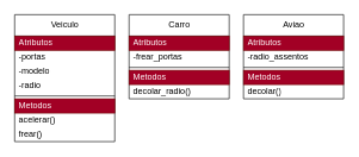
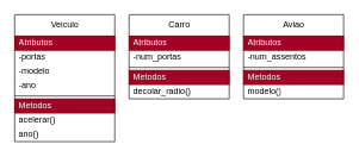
- <mxCell id="13" value="-frear_portas" style="text;html=1;align=left;verticalAlign=middle;spacingLeft=4;spacingRight=4;overflow=hidden;rotatable=0;points=[[0,0.5],[1,0.5]];portConstraint=eastwest;" vertex="1" parent="11"><mxGeometry y="50" width="140" height="20" as="geometry" /></mxCell>
+ <mxCell id="13" value="-num_portas" style="text;html=1;align=left;verticalAlign=middle;spacingLeft=4;spacingRight=4;overflow=hidden;rotatable=0;points=[[0,0.5],[1,0.5]];portConstraint=eastwest;" vertex="1" parent="11"><mxGeometry y="50" width="140" height="20" as="geometry" /></mxCell>
- <mxCell id="19" value="-radio_assentos" style="text;html=1;align=left;verticalAlign=middle;spacingLeft=4;spacingRight=4;overflow=hidden;rotatable=0;points=[[0,0.5],[1,0.5]];portConstraint=eastwest;" vertex="1" parent="17"><mxGeometry y="50" width="140" height="20" as="geometry" /></mxCell>
+ <mxCell id="19" value="-num_assentos" style="text;html=1;align=left;verticalAlign=middle;spacingLeft=4;spacingRight=4;overflow=hidden;rotatable=0;points=[[0,0.5],[1,0.5]];portConstraint=eastwest;" vertex="1" parent="17"><mxGeometry y="50" width="140" height="20" as="geometry" /></mxCell>
- <mxCell id="6" value="-radio" style="text;html=1;align=left;verticalAlign=middle;spacingLeft=4;spacingRight=4;overflow=hidden;rotatable=0;points=[[0,0.5],[1,0.5]];portConstraint=eastwest;" vertex="1" parent="2"><mxGeometry y="90" width="140" height="20" as="geometry" /></mxCell>
+ <mxCell id="6" value="-ano" style="text;html=1;align=left;verticalAlign=middle;spacingLeft=4;spacingRight=4;overflow=hidden;rotatable=0;points=[[0,0.5],[1,0.5]];portConstraint=eastwest;" vertex="1" parent="2"><mxGeometry y="90" width="140" height="20" as="geometry" /></mxCell>
- <mxCell id="22" value="decolar()" style="text;html=1;strokeColor=none;fillColor=none;align=left;verticalAlign=middle;spacingLeft=4;spacingRight=4;overflow=hidden;rotatable=0;points=[[0,0.5],[1,0.5]];portConstraint=eastwest;" vertex="1" parent="17"><mxGeometry y="98" width="140" height="20" as="geometry" /></mxCell>
+ <mxCell id="22" value="modelo()" style="text;html=1;strokeColor=none;fillColor=none;align=left;verticalAlign=middle;spacingLeft=4;spacingRight=4;overflow=hidden;rotatable=0;points=[[0,0.5],[1,0.5]];portConstraint=eastwest;" vertex="1" parent="17"><mxGeometry y="98" width="140" height="20" as="geometry" /></mxCell>
- <mxCell id="10" value="frear()" style="text;html=1;strokeColor=none;fillColor=none;align=left;verticalAlign=middle;spacingLeft=4;spacingRight=4;overflow=hidden;rotatable=0;points=[[0,0.5],[1,0.5]];portConstraint=eastwest;" vertex="1" parent="2"><mxGeometry y="158" width="140" height="20" as="geometry" /></mxCell>
+ <mxCell id="10" value="ano()" style="text;html=1;strokeColor=none;fillColor=none;align=left;verticalAlign=middle;spacingLeft=4;spacingRight=4;overflow=hidden;rotatable=0;points=[[0,0.5],[1,0.5]];portConstraint=eastwest;" vertex="1" parent="2"><mxGeometry y="158" width="140" height="20" as="geometry" /></mxCell>
